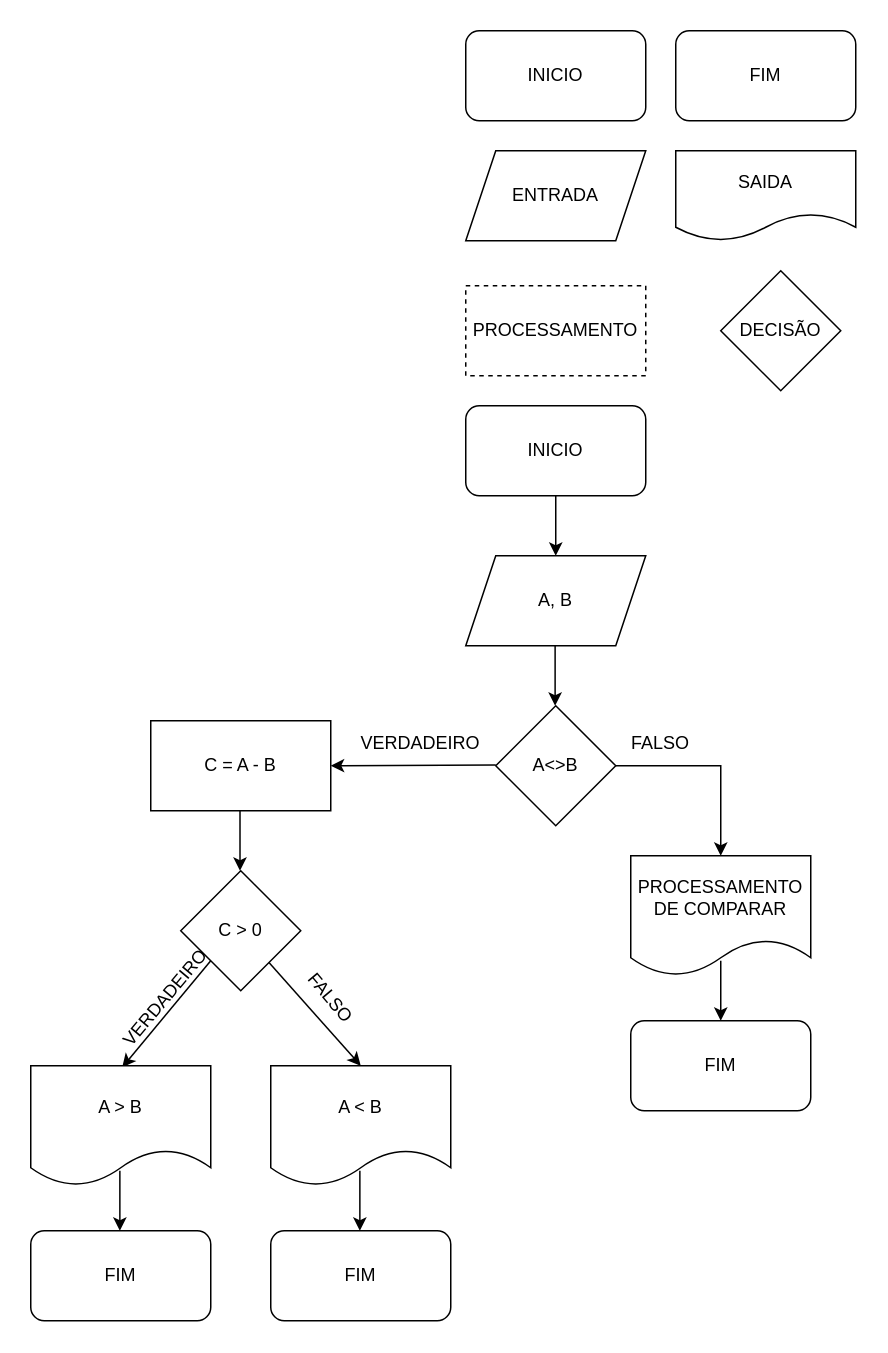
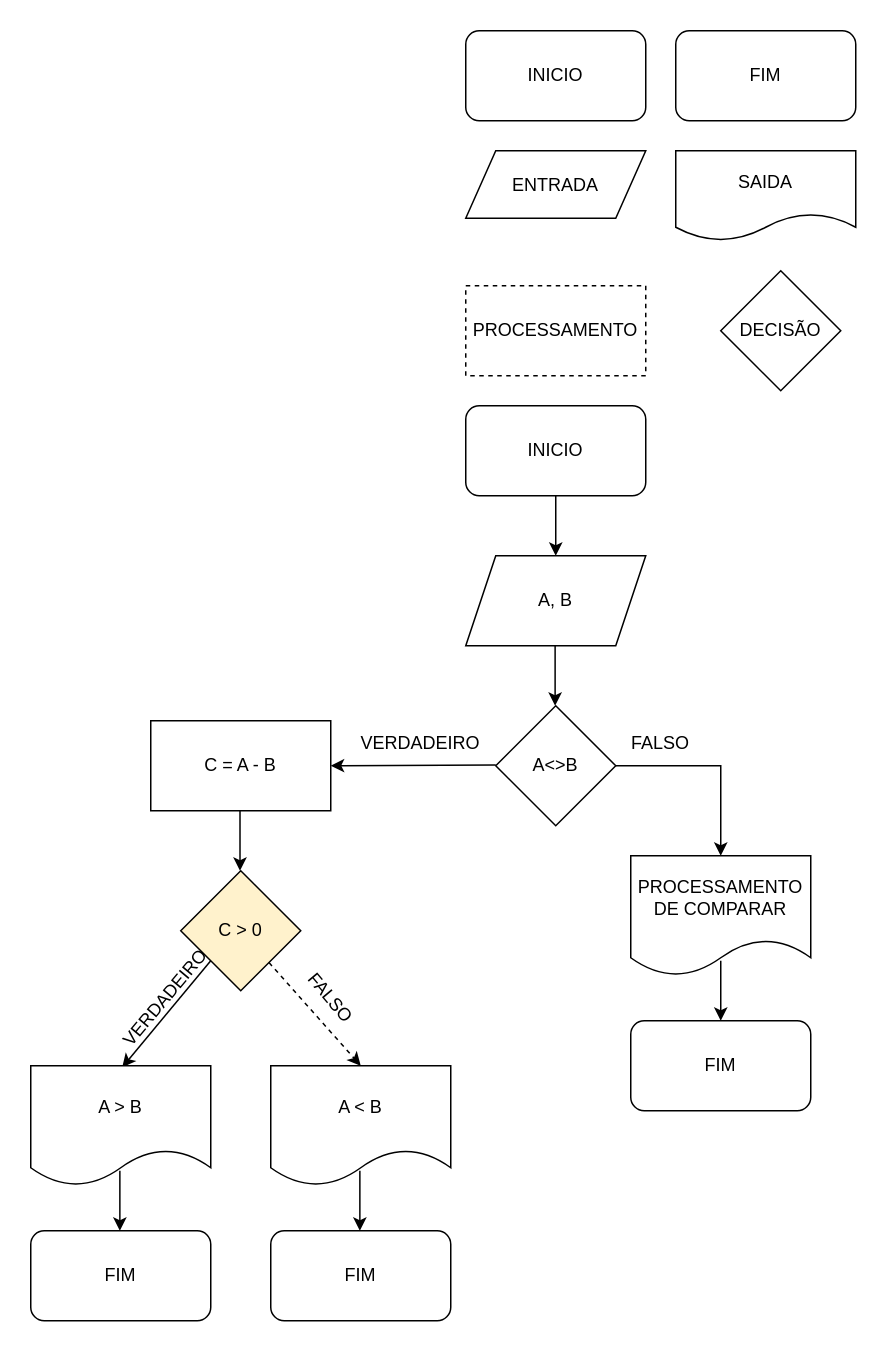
- <mxCell id="4" value="ENTRADA" style="shape=parallelogram;perimeter=parallelogramPerimeter;whiteSpace=wrap;html=1;fixedSize=1;" vertex="1" parent="1"><mxGeometry x="310" y="100" width="120" height="60" as="geometry" /></mxCell>
+ <mxCell id="4" value="ENTRADA" style="shape=parallelogram;perimeter=parallelogramPerimeter;whiteSpace=wrap;html=1;fixedSize=1;" vertex="1" parent="1"><mxGeometry x="310" y="100" width="120" height="45" as="geometry" /></mxCell>
- <mxCell id="18" value="C &amp;gt; 0" style="rhombus;whiteSpace=wrap;html=1;" vertex="1" parent="1"><mxGeometry x="120" y="580" width="80" height="80" as="geometry" /></mxCell>
+ <mxCell id="18" value="C &amp;gt; 0" style="rhombus;whiteSpace=wrap;html=1;fillColor=#fff2cc;" vertex="1" parent="1"><mxGeometry x="120" y="580" width="80" height="80" as="geometry" /></mxCell>
- <mxCell id="21" value="" style="endArrow=classic;html=1;rounded=0;entryX=0.5;entryY=0;entryDx=0;entryDy=0;" edge="1" parent="1" source="18" target="22"><mxGeometry width="50" height="50" relative="1" as="geometry"><mxPoint x="310" y="750" as="sourcePoint" /><mxPoint x="250" y="710" as="targetPoint" /></mxGeometry></mxCell>
+ <mxCell id="21" value="" style="endArrow=classic;html=1;rounded=0;entryX=0.5;entryY=0;entryDx=0;entryDy=0;dashed=1;" edge="1" parent="1" source="18" target="22"><mxGeometry width="50" height="50" relative="1" as="geometry"><mxPoint x="310" y="750" as="sourcePoint" /><mxPoint x="250" y="710" as="targetPoint" /></mxGeometry></mxCell>
